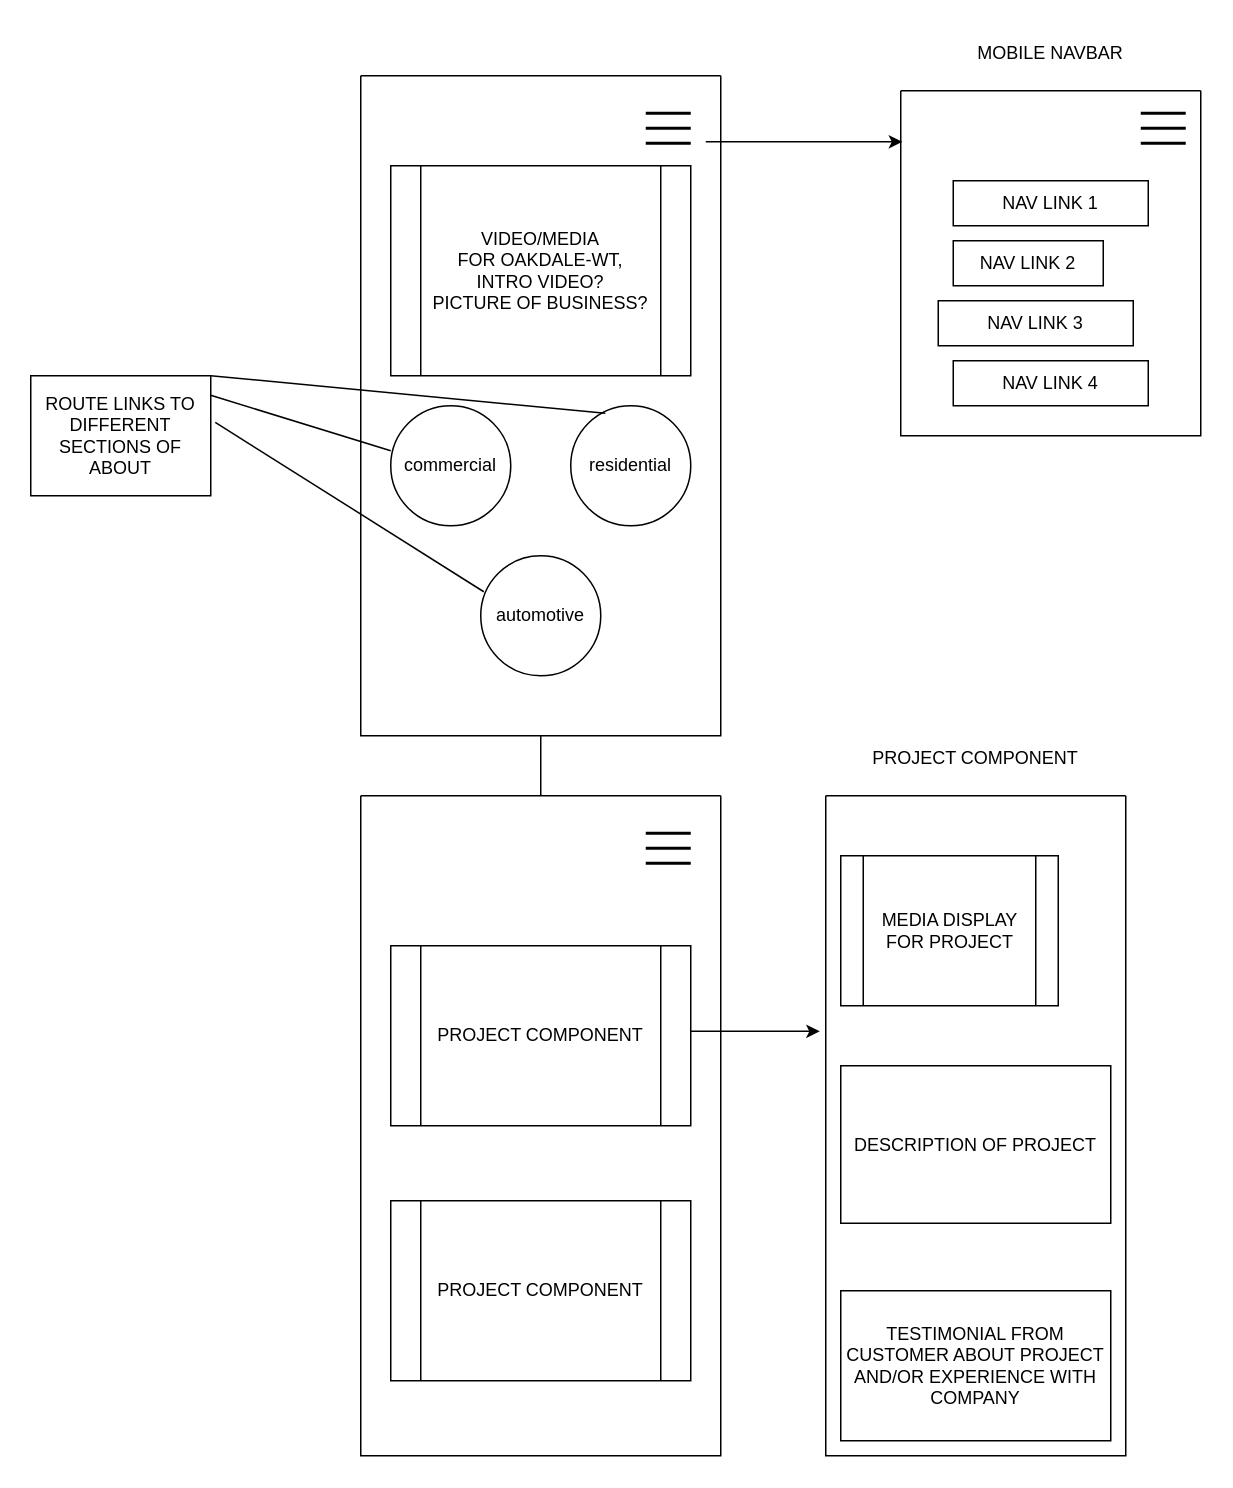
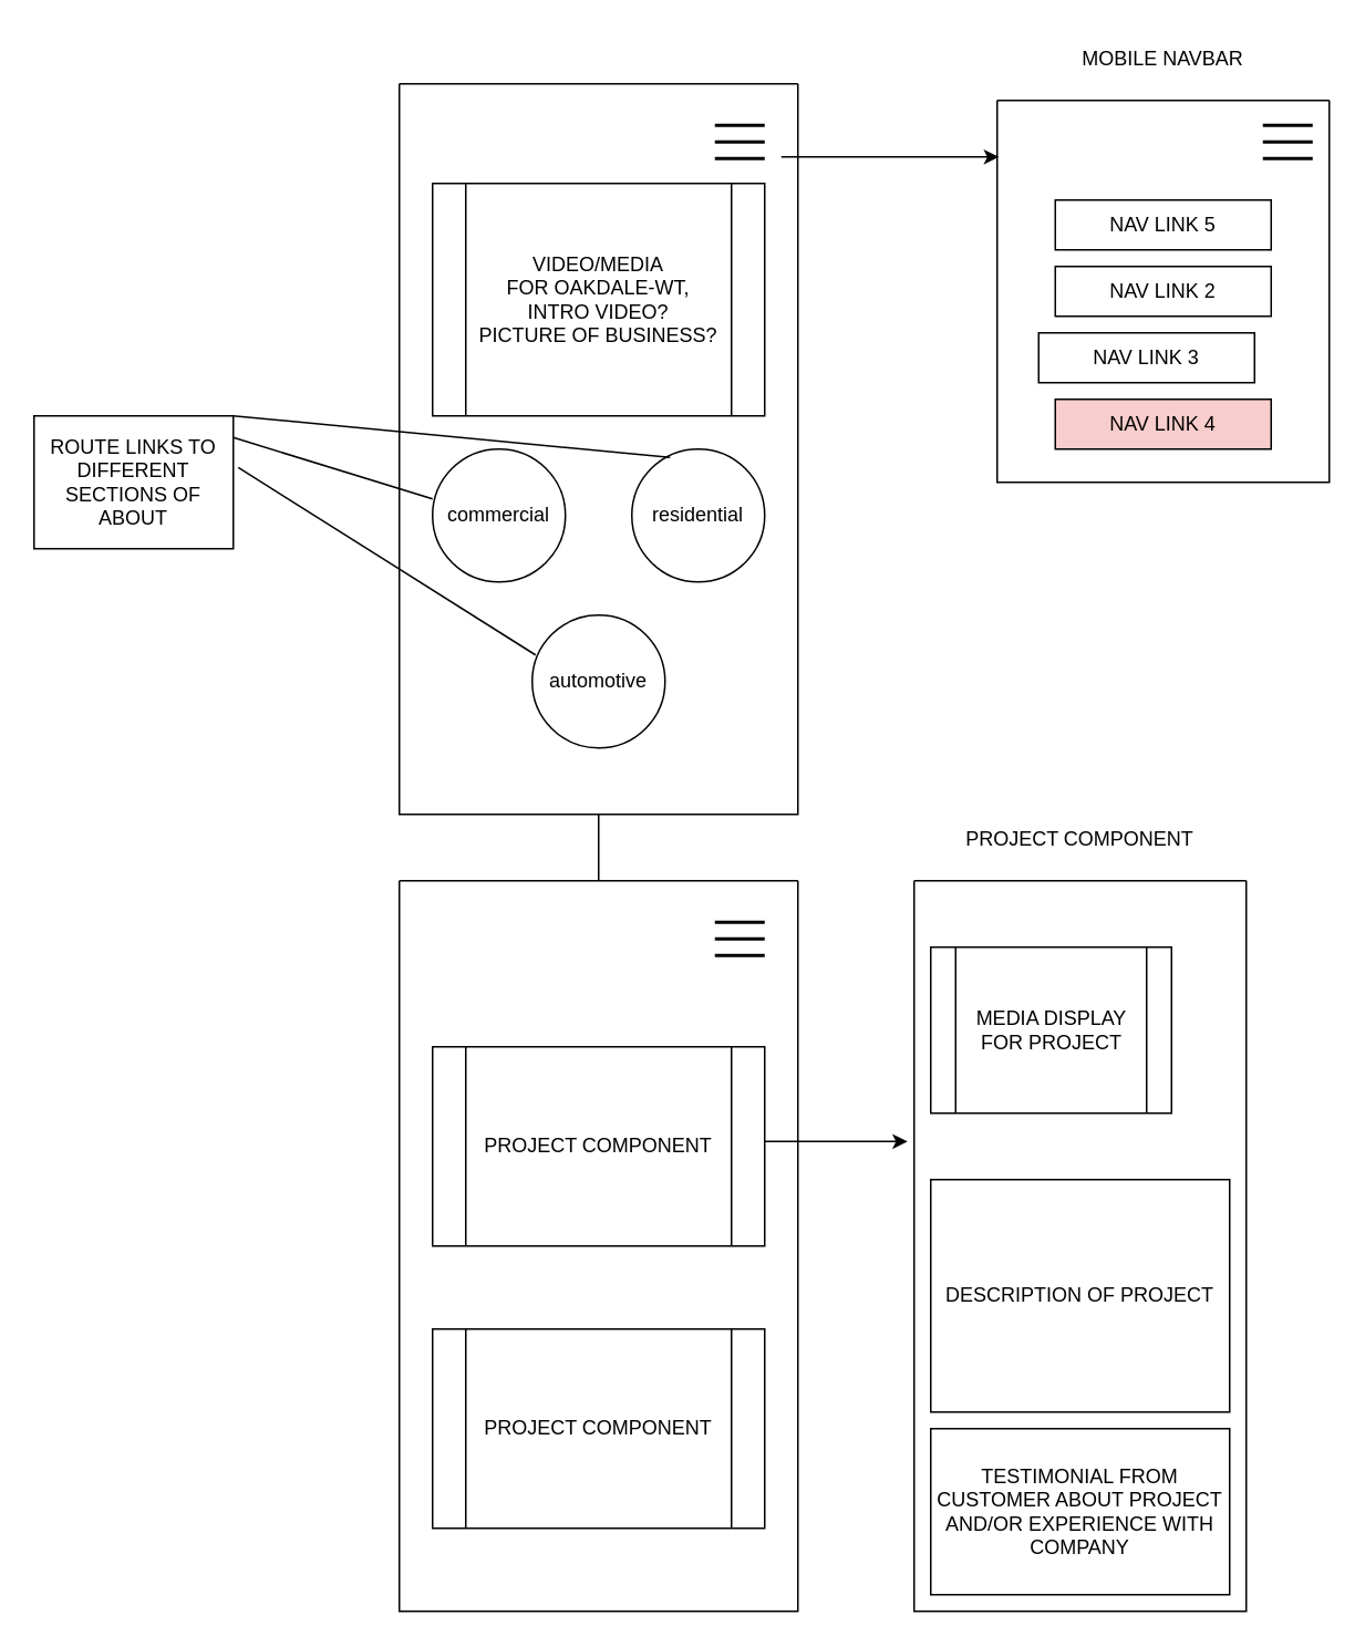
- <mxCell id="18" value="NAV LINK 1" style="html=1;whiteSpace=wrap;container=1;recursiveResize=0;collapsible=0;" vertex="1" parent="17"><mxGeometry x="35" y="60" width="130" height="30" as="geometry" /></mxCell>
+ <mxCell id="18" value="NAV LINK 5" style="html=1;whiteSpace=wrap;container=1;recursiveResize=0;collapsible=0;" vertex="1" parent="17"><mxGeometry x="35" y="60" width="130" height="30" as="geometry" /></mxCell>
- <mxCell id="19" value="NAV LINK 2" style="html=1;whiteSpace=wrap;container=1;recursiveResize=0;collapsible=0;" vertex="1" parent="17"><mxGeometry x="35" y="100" width="100" height="30" as="geometry" /></mxCell>
+ <mxCell id="19" value="NAV LINK 2" style="html=1;whiteSpace=wrap;container=1;recursiveResize=0;collapsible=0;" vertex="1" parent="17"><mxGeometry x="35" y="100" width="130" height="30" as="geometry" /></mxCell>
- <mxCell id="21" value="NAV LINK 4" style="html=1;whiteSpace=wrap;container=1;recursiveResize=0;collapsible=0;" vertex="1" parent="17"><mxGeometry x="35" y="180" width="130" height="30" as="geometry" /></mxCell>
+ <mxCell id="21" value="NAV LINK 4" style="html=1;whiteSpace=wrap;container=1;recursiveResize=0;collapsible=0;fillColor=#f8cecc;" vertex="1" parent="17"><mxGeometry x="35" y="180" width="130" height="30" as="geometry" /></mxCell>
- <mxCell id="33" value="DESCRIPTION OF PROJECT" style="rounded=0;whiteSpace=wrap;html=1;" vertex="1" parent="31"><mxGeometry x="10" y="180" width="180" height="105" as="geometry" /></mxCell>
+ <mxCell id="33" value="DESCRIPTION OF PROJECT" style="rounded=0;whiteSpace=wrap;html=1;" vertex="1" parent="31"><mxGeometry x="10" y="180" width="180" height="140" as="geometry" /></mxCell>
